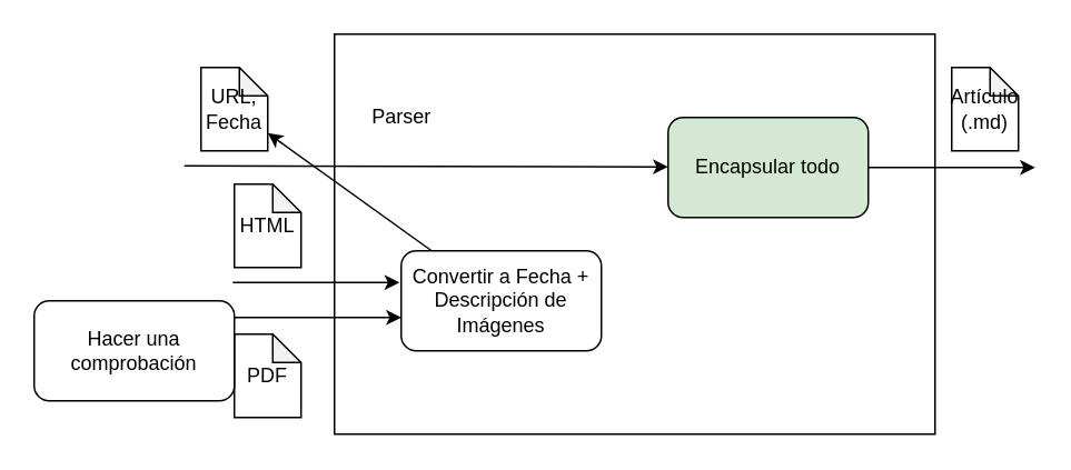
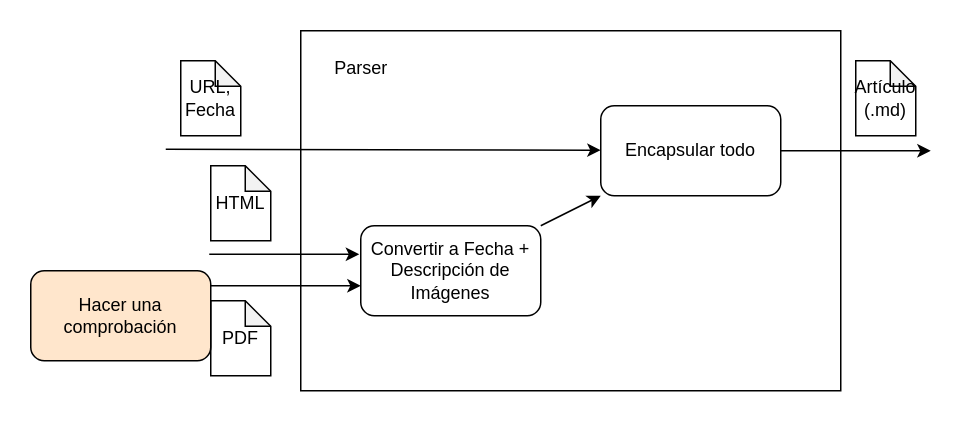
- <mxCell id="3" value="Parser" style="text;html=1;align=center;verticalAlign=middle;resizable=0;points=[];autosize=1;strokeColor=none;fillColor=none;" vertex="1" parent="1"><mxGeometry x="210" y="55" width="60" height="30" as="geometry" /></mxCell>
+ <mxCell id="3" value="Parser" style="text;html=1;align=center;verticalAlign=middle;resizable=0;points=[];autosize=1;strokeColor=none;fillColor=none;" vertex="1" parent="1"><mxGeometry x="210" y="30" width="60" height="30" as="geometry" /></mxCell>
- <mxCell id="12" value="Encapsular todo" style="rounded=1;whiteSpace=wrap;html=1;fillColor=#d5e8d4;" vertex="1" parent="1"><mxGeometry x="400" y="70" width="120" height="60" as="geometry" /></mxCell>
+ <mxCell id="12" value="Encapsular todo" style="rounded=1;whiteSpace=wrap;html=1;" vertex="1" parent="1"><mxGeometry x="400" y="70" width="120" height="60" as="geometry" /></mxCell>
- <mxCell id="4" style="edgeStyle=none;html=1;" edge="1" parent="1" source="5" target="14"><mxGeometry relative="1" as="geometry" /></mxCell>
+ <mxCell id="4" style="edgeStyle=none;html=1;" edge="1" parent="1" source="5" target="12"><mxGeometry relative="1" as="geometry" /></mxCell>
- <mxCell id="10" value="Hacer una comprobación" style="rounded=1;whiteSpace=wrap;html=1;" vertex="1" parent="1"><mxGeometry x="20" y="180" width="120" height="60" as="geometry" /></mxCell>
+ <mxCell id="10" value="Hacer una comprobación" style="rounded=1;whiteSpace=wrap;html=1;fillColor=#ffe6cc;" vertex="1" parent="1"><mxGeometry x="20" y="180" width="120" height="60" as="geometry" /></mxCell>
